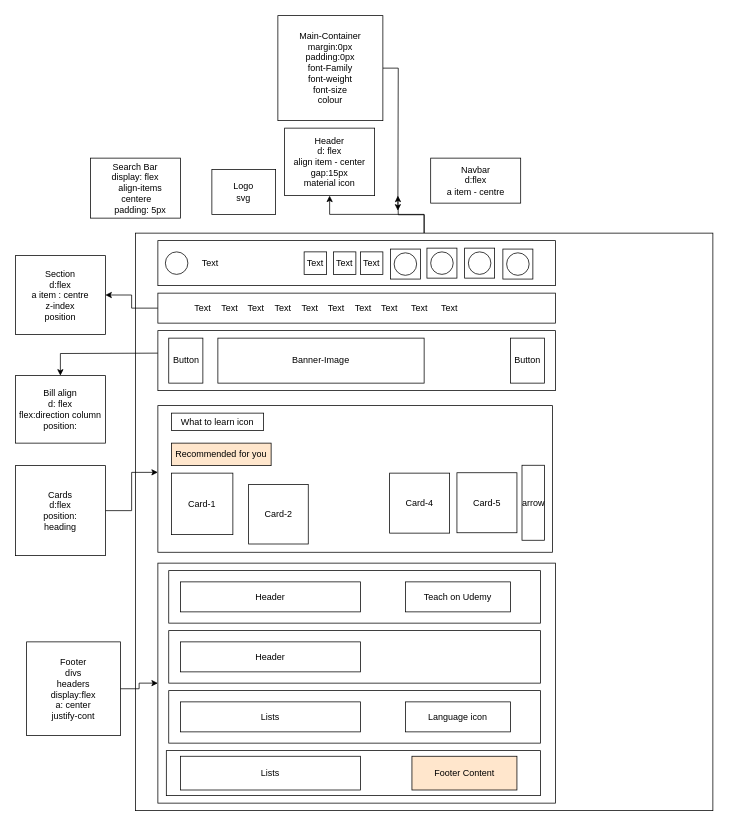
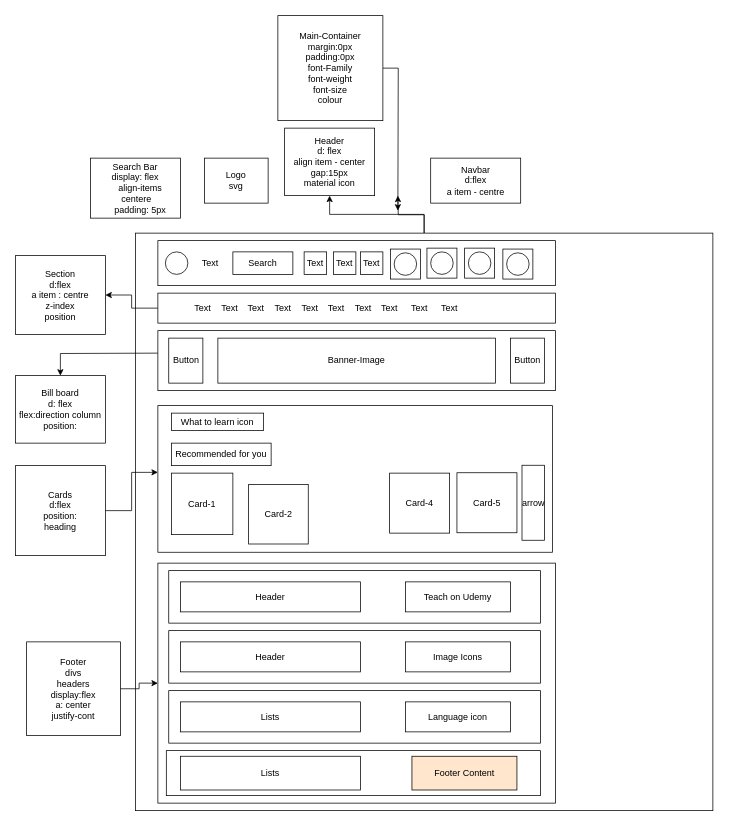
- <mxCell id="28" value="Logo&lt;br&gt;svg" style="whiteSpace=wrap;html=1;" parent="1" vertex="1"><mxGeometry x="282" y="225" width="85" height="60" as="geometry" /></mxCell>
+ <mxCell id="28" value="Logo&lt;br&gt;svg" style="whiteSpace=wrap;html=1;" parent="1" vertex="1"><mxGeometry x="272" y="210" width="85" height="60" as="geometry" /></mxCell>
+ <mxCell id="11" value="Search" style="rounded=0;whiteSpace=wrap;html=1;" parent="1" vertex="1"><mxGeometry x="310" y="335" width="80" height="30" as="geometry" /></mxCell>
- <mxCell id="54" value="Banner-Image" style="rounded=0;whiteSpace=wrap;html=1;" vertex="1" parent="1"><mxGeometry x="290" y="450" width="275" height="60" as="geometry" /></mxCell>
+ <mxCell id="54" value="Banner-Image" style="rounded=0;whiteSpace=wrap;html=1;" vertex="1" parent="1"><mxGeometry x="290" y="450" width="370" height="60" as="geometry" /></mxCell>
- <mxCell id="30" value="Bill align&lt;br&gt;d: flex&lt;br&gt;flex:direction column&lt;br&gt;position:" style="whiteSpace=wrap;html=1;rounded=0;" parent="1" vertex="1"><mxGeometry x="20" y="500" width="120" height="90" as="geometry" /></mxCell>
+ <mxCell id="30" value="Bill board&lt;br&gt;d: flex&lt;br&gt;flex:direction column&lt;br&gt;position:" style="whiteSpace=wrap;html=1;rounded=0;" parent="1" vertex="1"><mxGeometry x="20" y="500" width="120" height="90" as="geometry" /></mxCell>
- <mxCell id="48" value="Recommended for you" style="rounded=0;whiteSpace=wrap;html=1;fillColor=#ffe6cc;" parent="1" vertex="1"><mxGeometry x="228" y="590" width="133" height="30" as="geometry" /></mxCell>
+ <mxCell id="48" value="Recommended for you" style="rounded=0;whiteSpace=wrap;html=1;" parent="1" vertex="1"><mxGeometry x="228" y="590" width="133" height="30" as="geometry" /></mxCell>
+ <mxCell id="67" value="Image Icons" style="rounded=0;whiteSpace=wrap;html=1;" vertex="1" parent="1"><mxGeometry x="540" y="855" width="140" height="40" as="geometry" /></mxCell>
